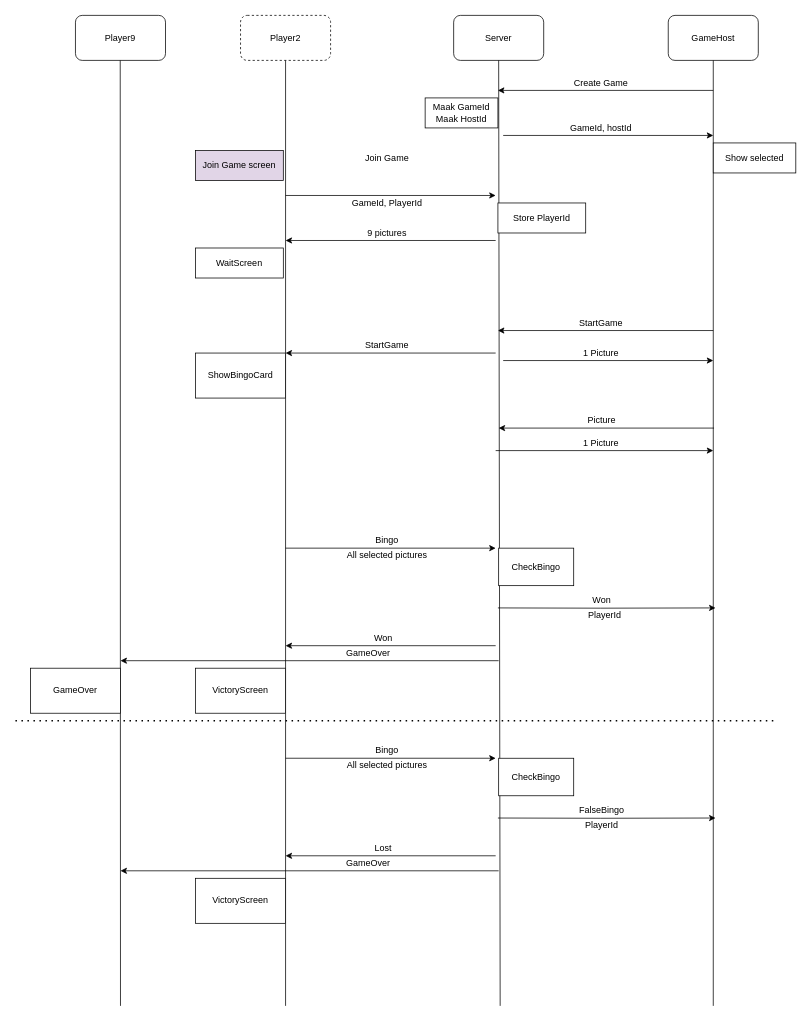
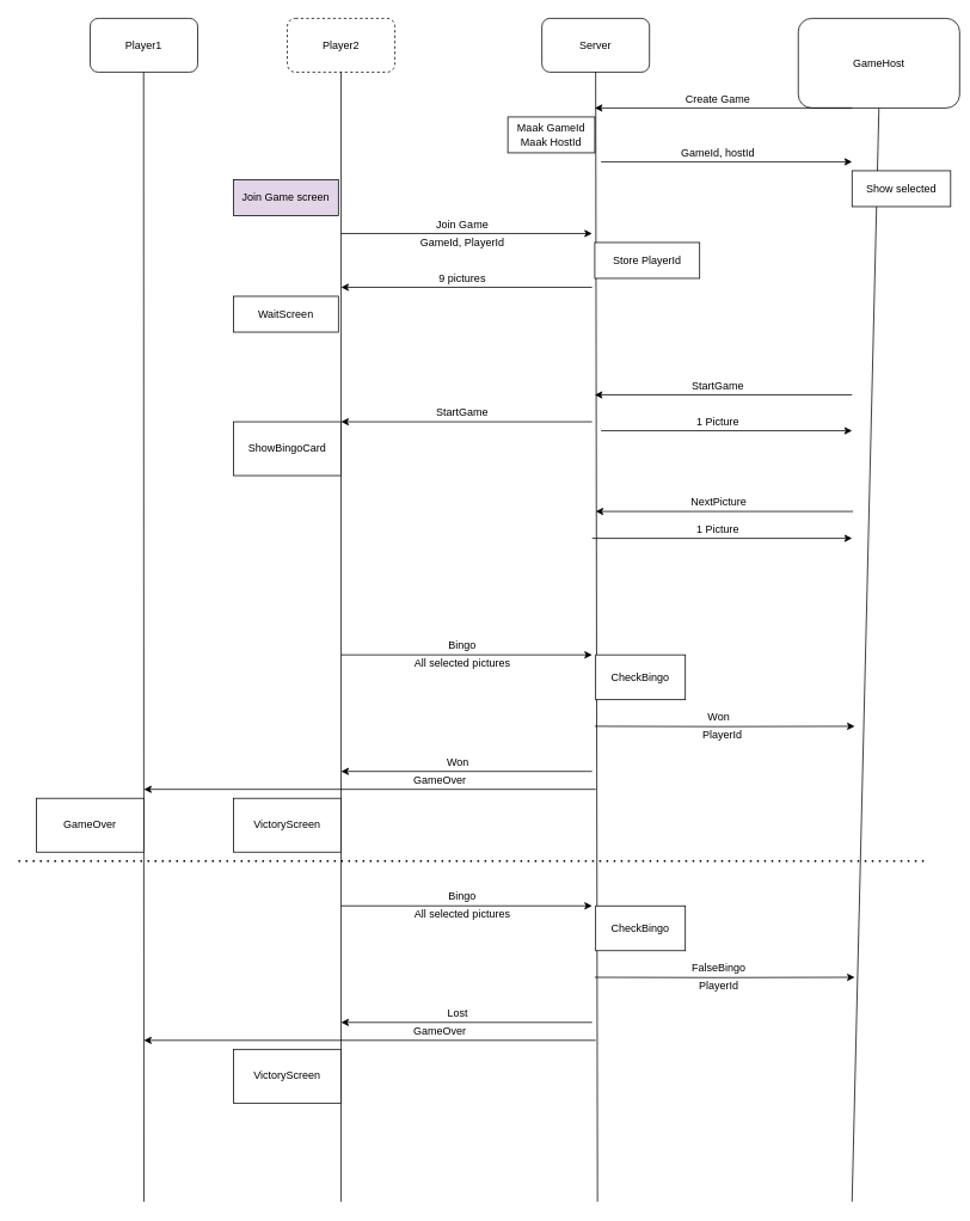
- <mxCell id="23" value="Player9" style="rounded=1;whiteSpace=wrap;html=1;" vertex="1" parent="1"><mxGeometry x="100" y="20" width="120" height="60" as="geometry" /></mxCell>
+ <mxCell id="23" value="Player1" style="rounded=1;whiteSpace=wrap;html=1;" vertex="1" parent="1"><mxGeometry x="100" y="20" width="120" height="60" as="geometry" /></mxCell>
- <mxCell id="4" value="GameHost" style="rounded=1;whiteSpace=wrap;html=1;" vertex="1" parent="1"><mxGeometry x="890" y="20" width="120" height="60" as="geometry" /></mxCell>
+ <mxCell id="4" value="GameHost" style="rounded=1;whiteSpace=wrap;html=1;" vertex="1" parent="1"><mxGeometry x="890" y="20" width="180" height="100" as="geometry" /></mxCell>
- <mxCell id="13" value="Join Game" style="text;html=1;align=center;verticalAlign=middle;resizable=0;points=[];autosize=1;strokeColor=none;fillColor=none;" vertex="1" parent="1"><mxGeometry x="480" y="200" width="70" height="20" as="geometry" /></mxCell>
+ <mxCell id="13" value="Join Game" style="text;html=1;align=center;verticalAlign=middle;resizable=0;points=[];autosize=1;strokeColor=none;fillColor=none;" vertex="1" parent="1"><mxGeometry x="480" y="240" width="70" height="20" as="geometry" /></mxCell>
- <mxCell id="31" value="Picture" style="text;html=1;align=center;verticalAlign=middle;resizable=0;points=[];autosize=1;strokeColor=none;fillColor=none;" vertex="1" parent="1"><mxGeometry x="761" y="550" width="80" height="20" as="geometry" /></mxCell>
+ <mxCell id="31" value="NextPicture" style="text;html=1;align=center;verticalAlign=middle;resizable=0;points=[];autosize=1;strokeColor=none;fillColor=none;" vertex="1" parent="1"><mxGeometry x="761" y="550" width="80" height="20" as="geometry" /></mxCell>
